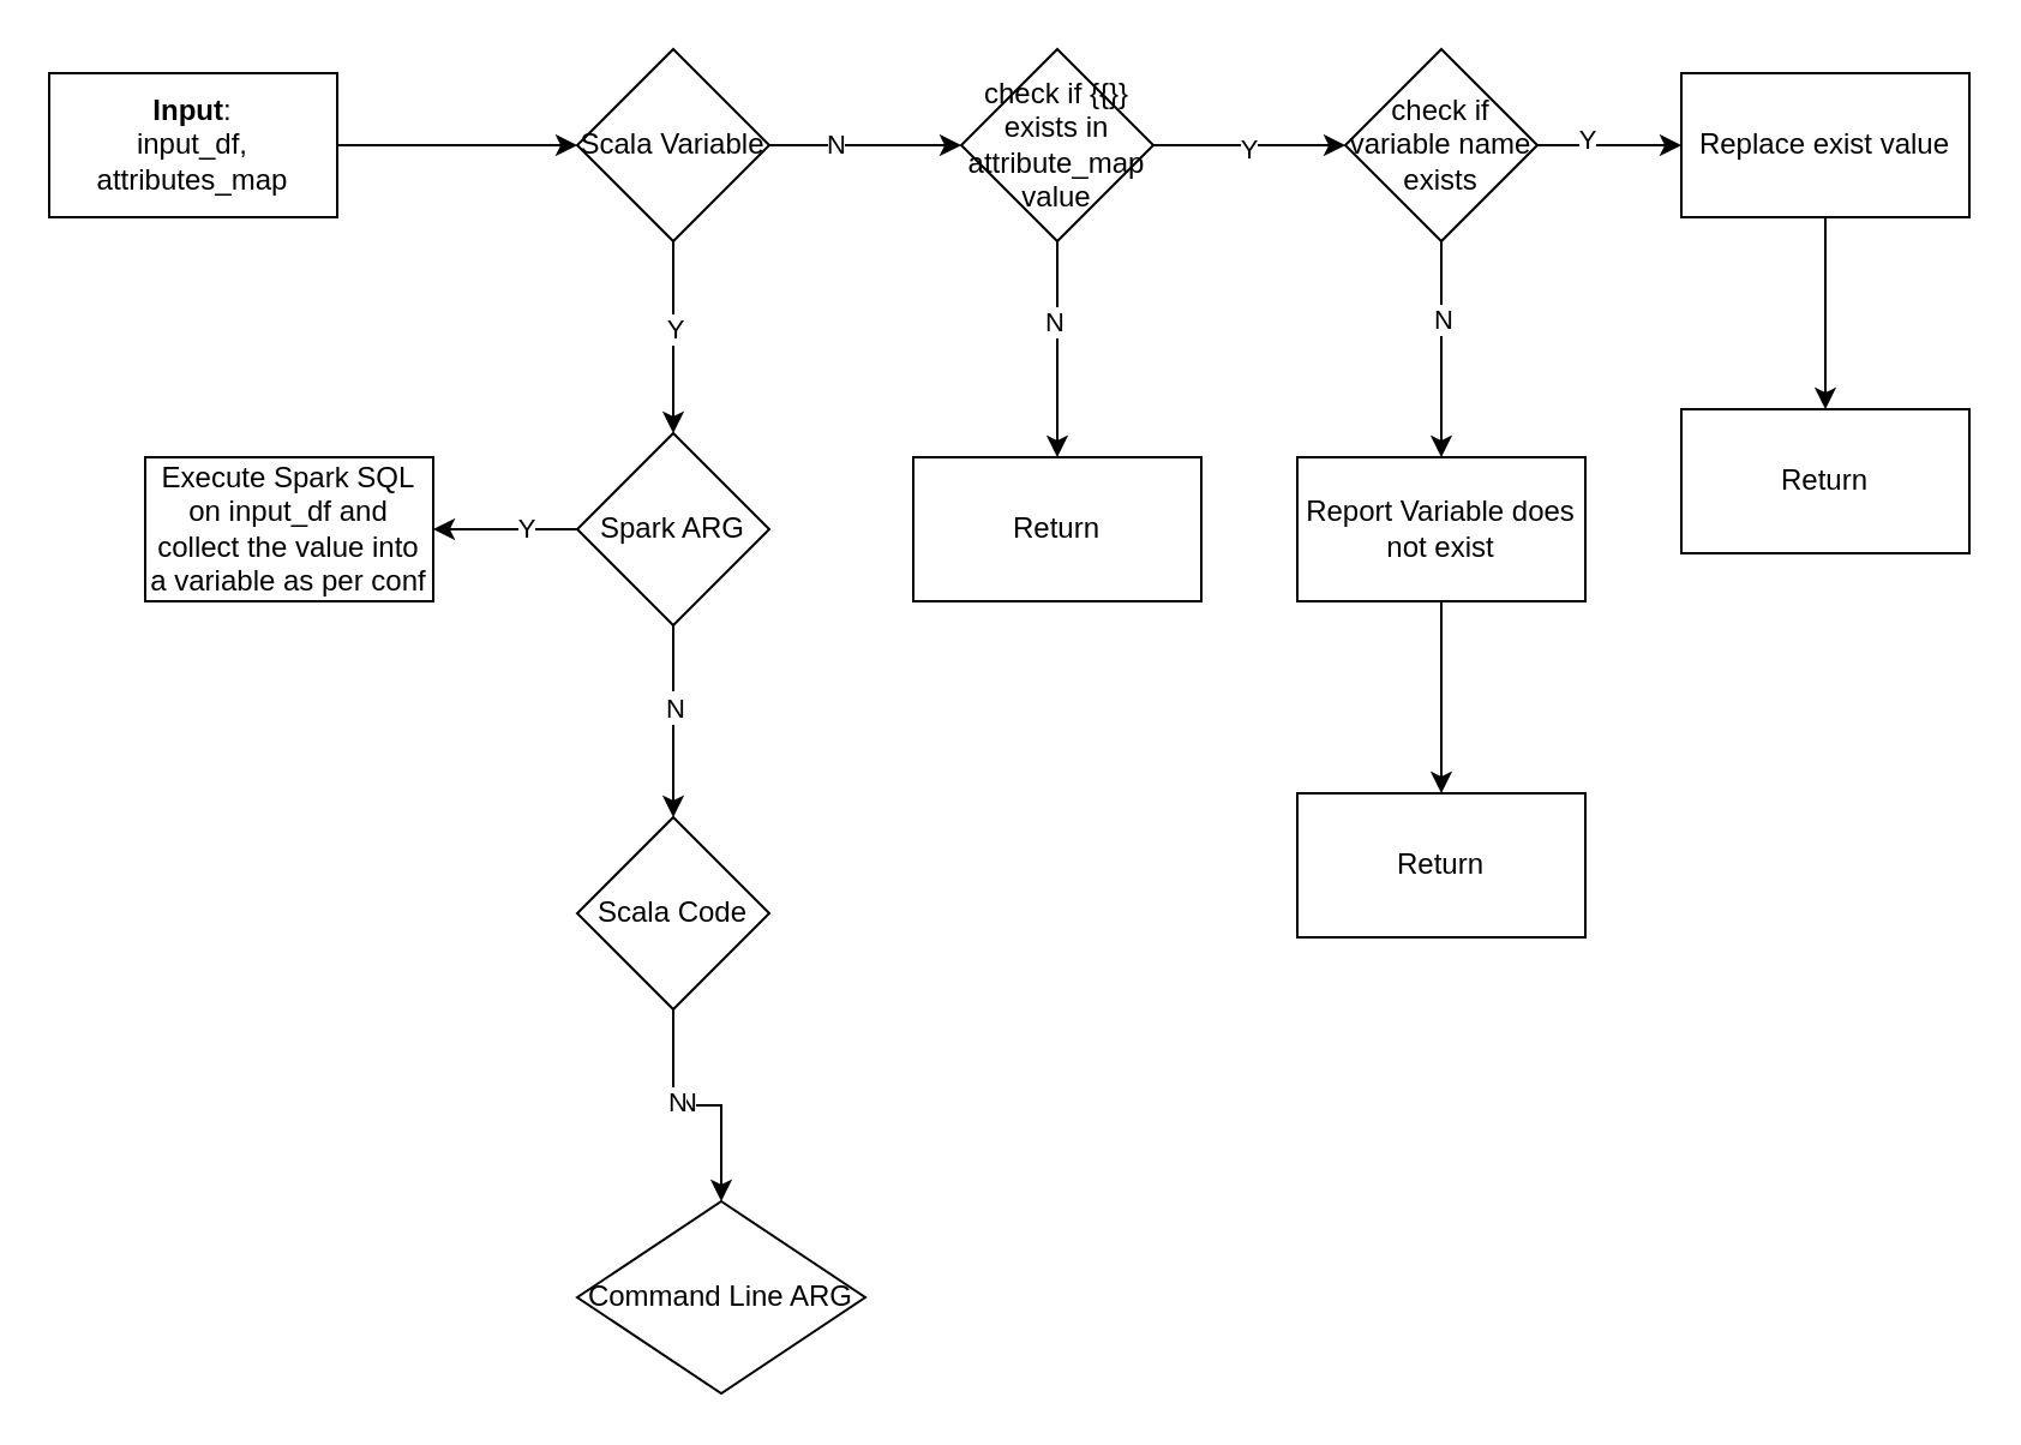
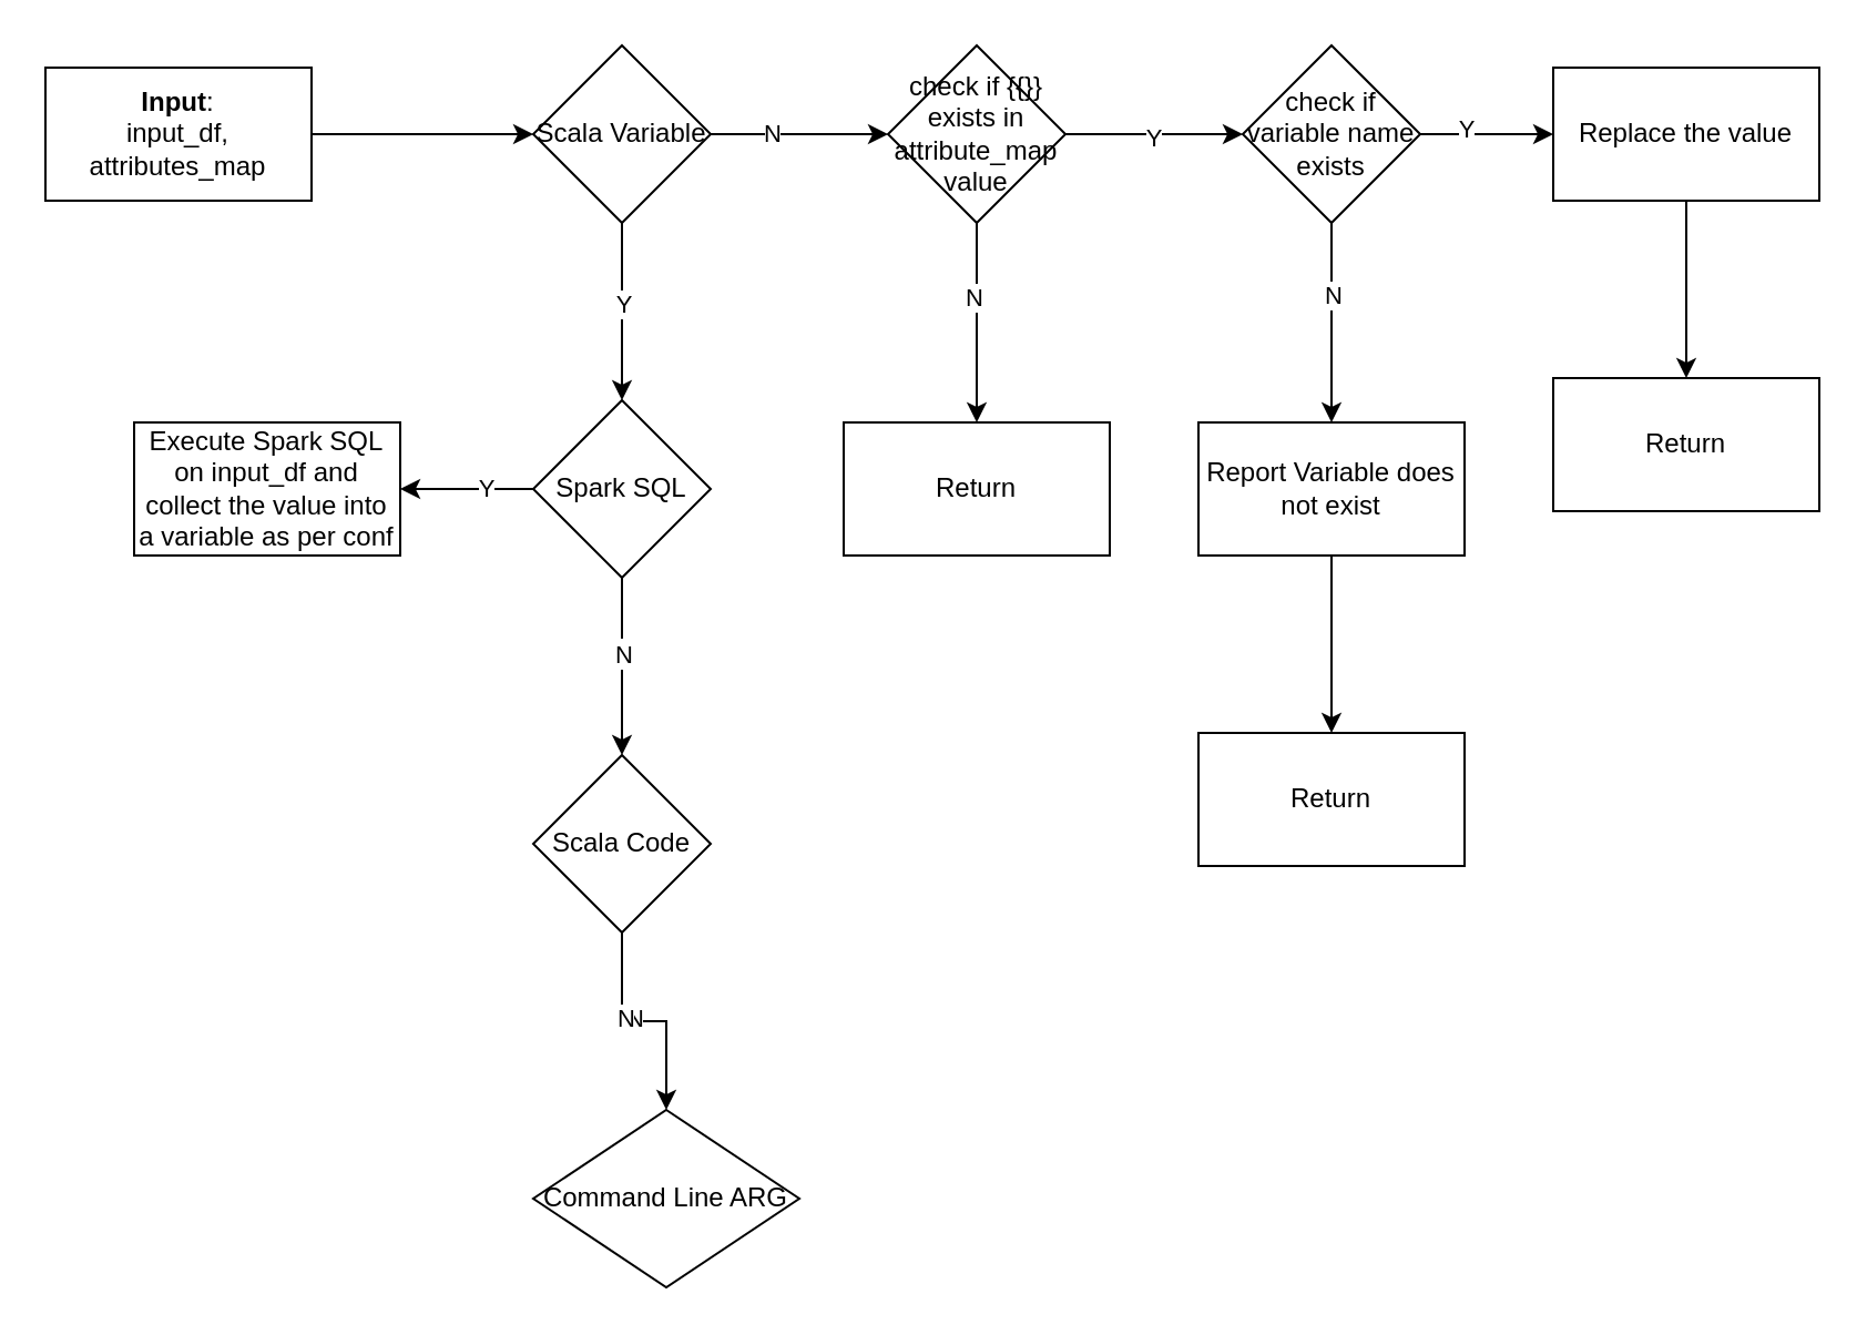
- <mxCell id="35" value="Replace exist value" style="whiteSpace=wrap;html=1;rounded=0;" vertex="1" parent="1"><mxGeometry x="700" y="30" width="120" height="60" as="geometry" /></mxCell>
+ <mxCell id="35" value="Replace the value" style="whiteSpace=wrap;html=1;rounded=0;" vertex="1" parent="1"><mxGeometry x="700" y="30" width="120" height="60" as="geometry" /></mxCell>
- <mxCell id="14" value="Spark ARG" style="rhombus;whiteSpace=wrap;html=1;rounded=0;" vertex="1" parent="1"><mxGeometry x="240" y="180" width="80" height="80" as="geometry" /></mxCell>
+ <mxCell id="14" value="Spark SQL" style="rhombus;whiteSpace=wrap;html=1;rounded=0;" vertex="1" parent="1"><mxGeometry x="240" y="180" width="80" height="80" as="geometry" /></mxCell>
